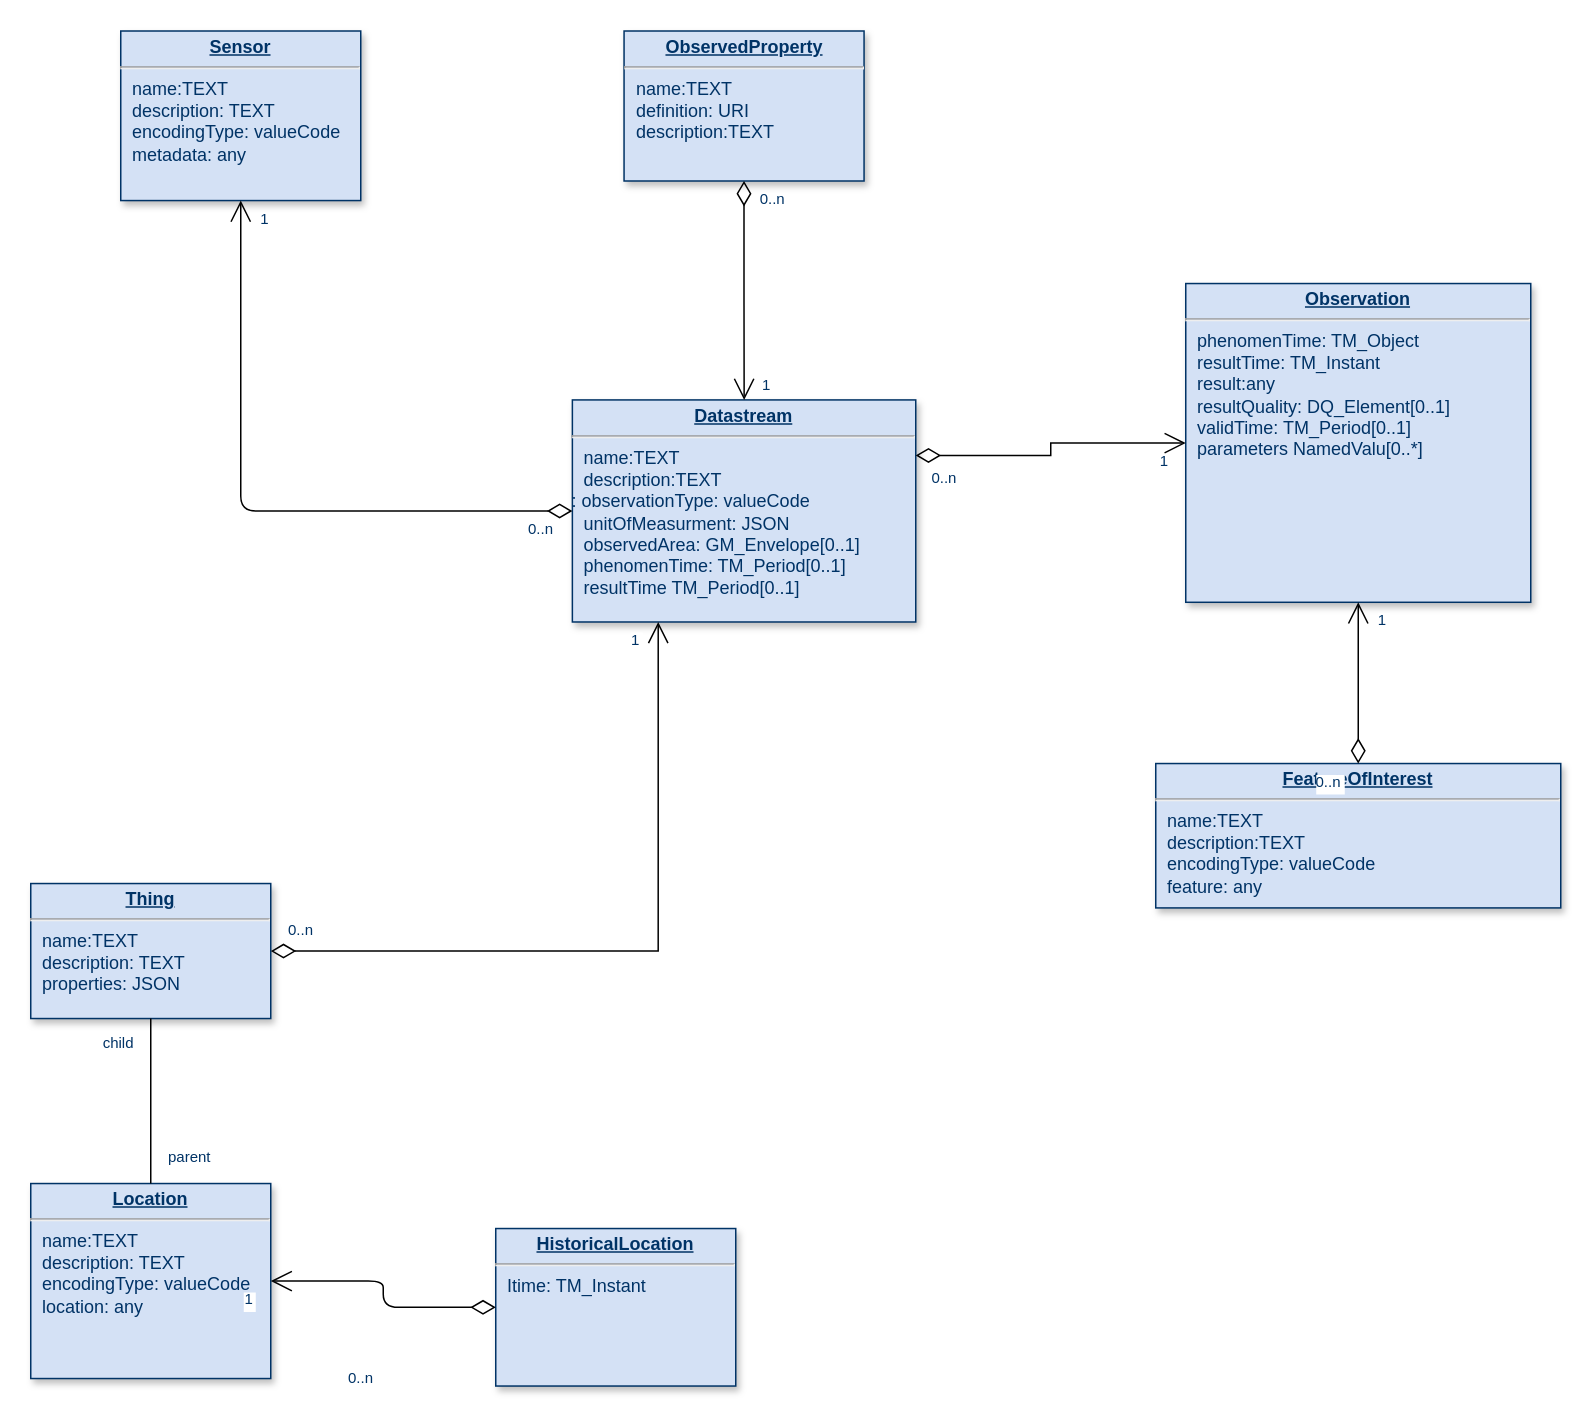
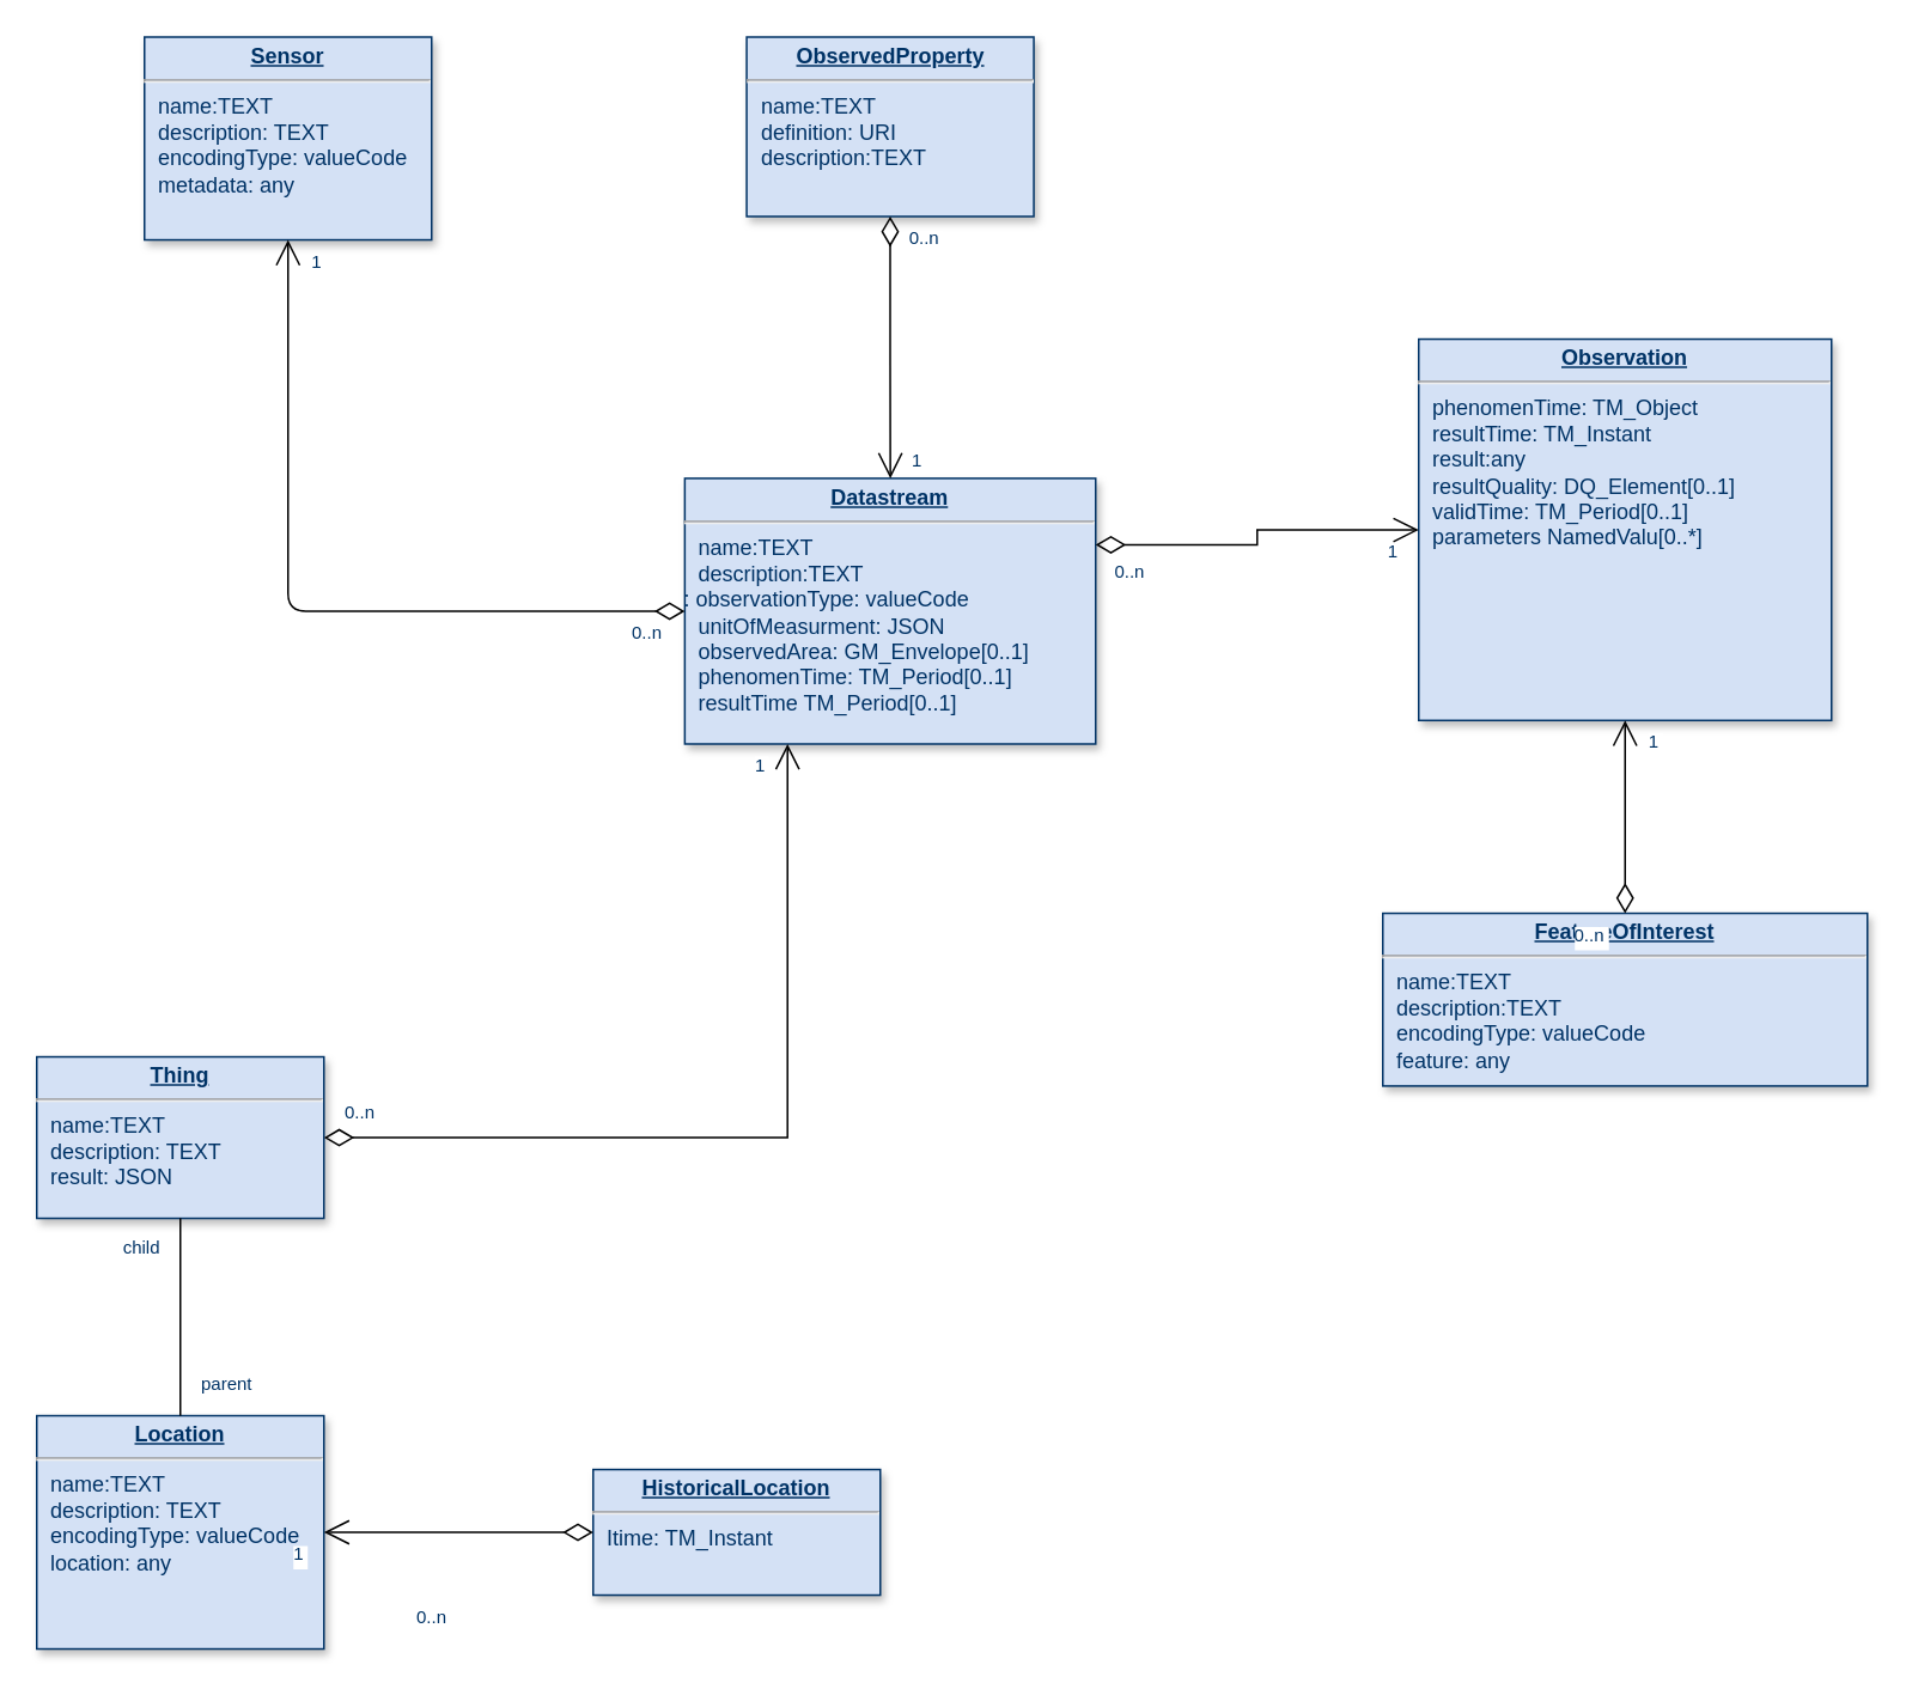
- <mxCell id="9" value="&lt;p style=&quot;margin: 0px ; margin-top: 4px ; text-align: center ; text-decoration: underline&quot;&gt;&lt;strong&gt;Thing&lt;/strong&gt;&lt;/p&gt;&lt;hr&gt;&lt;p style=&quot;margin: 0px; margin-left: 8px;&quot;&gt;name:TEXT&lt;/p&gt;&lt;p style=&quot;margin: 0px; margin-left: 8px;&quot;&gt;description: TEXT &lt;br&gt;&lt;/p&gt;&lt;p style=&quot;margin: 0px; margin-left: 8px;&quot;&gt;properties: JSON&lt;/p&gt;" style="verticalAlign=top;align=left;overflow=fill;fontSize=12;fontFamily=Helvetica;html=1;strokeColor=#003366;shadow=1;fillColor=#D4E1F5;fontColor=#003366" parent="1" vertex="1"><mxGeometry x="20" y="588.36" width="160" height="90" as="geometry" /></mxCell>
+ <mxCell id="9" value="&lt;p style=&quot;margin: 0px ; margin-top: 4px ; text-align: center ; text-decoration: underline&quot;&gt;&lt;strong&gt;Thing&lt;/strong&gt;&lt;/p&gt;&lt;hr&gt;&lt;p style=&quot;margin: 0px; margin-left: 8px;&quot;&gt;name:TEXT&lt;/p&gt;&lt;p style=&quot;margin: 0px; margin-left: 8px;&quot;&gt;description: TEXT &lt;br&gt;&lt;/p&gt;&lt;p style=&quot;margin: 0px; margin-left: 8px;&quot;&gt;result: JSON&lt;/p&gt;" style="verticalAlign=top;align=left;overflow=fill;fontSize=12;fontFamily=Helvetica;html=1;strokeColor=#003366;shadow=1;fillColor=#D4E1F5;fontColor=#003366" parent="1" vertex="1"><mxGeometry x="20" y="588.36" width="160" height="90" as="geometry" /></mxCell>
- <mxCell id="8" value="&lt;p style=&quot;margin: 0px; margin-top: 4px; text-align: center; text-decoration: underline;&quot;&gt;&lt;strong&gt;HistoricalLocation&lt;/strong&gt;&lt;/p&gt;&lt;hr&gt;&lt;p style=&quot;margin: 0px; margin-left: 8px;&quot;&gt;Itime: TM_Instant&lt;/p&gt;" style="verticalAlign=top;align=left;overflow=fill;fontSize=12;fontFamily=Helvetica;html=1;strokeColor=#003366;shadow=1;fillColor=#D4E1F5;fontColor=#003366" parent="1" vertex="1"><mxGeometry x="330" y="818.36" width="160" height="105" as="geometry" /></mxCell>
+ <mxCell id="8" value="&lt;p style=&quot;margin: 0px; margin-top: 4px; text-align: center; text-decoration: underline;&quot;&gt;&lt;strong&gt;HistoricalLocation&lt;/strong&gt;&lt;/p&gt;&lt;hr&gt;&lt;p style=&quot;margin: 0px; margin-left: 8px;&quot;&gt;Itime: TM_Instant&lt;/p&gt;" style="verticalAlign=top;align=left;overflow=fill;fontSize=12;fontFamily=Helvetica;html=1;strokeColor=#003366;shadow=1;fillColor=#D4E1F5;fontColor=#003366" parent="1" vertex="1"><mxGeometry x="330" y="818.36" width="160" height="70" as="geometry" /></mxCell>
